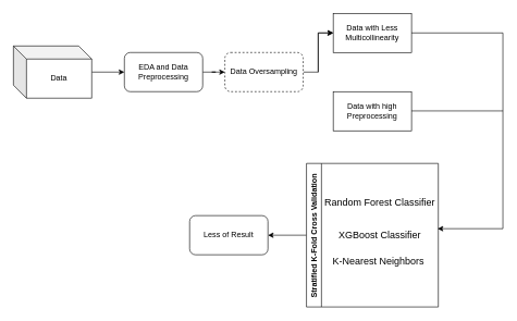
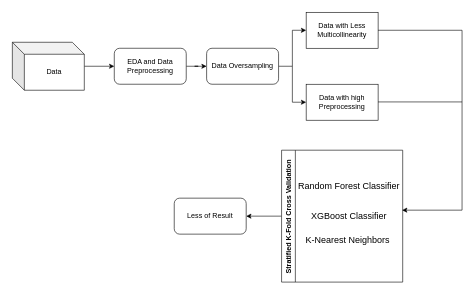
- <mxCell id="7" value="Data Oversampling" style="rounded=1;whiteSpace=wrap;html=1;dashed=1;" vertex="1" parent="1"><mxGeometry x="344" y="80" width="120" height="60" as="geometry" /></mxCell>
+ <mxCell id="7" value="Data Oversampling" style="rounded=1;whiteSpace=wrap;html=1;" vertex="1" parent="1"><mxGeometry x="344" y="80" width="120" height="60" as="geometry" /></mxCell>
- <mxCell id="6" value="" style="edgeStyle=orthogonalEdgeStyle;rounded=0;orthogonalLoop=1;jettySize=auto;html=1;exitX=1;exitY=0.5;exitDx=0;exitDy=0;" edge="1" parent="1" source="7" target="13"><mxGeometry relative="1" as="geometry" /></mxCell>
+ <mxCell id="6" value="" style="edgeStyle=orthogonalEdgeStyle;rounded=0;orthogonalLoop=1;jettySize=auto;html=1;exitX=1;exitY=0.5;exitDx=0;exitDy=0;" edge="1" parent="1" source="7" target="14"><mxGeometry relative="1" as="geometry" /></mxCell>
